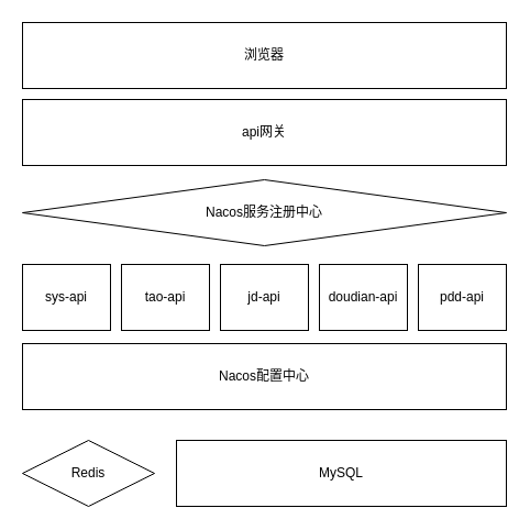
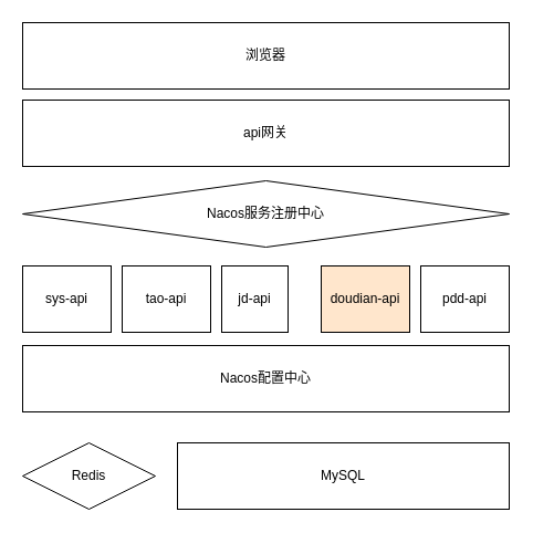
- <mxCell id="6" value="jd-api" style="rounded=0;whiteSpace=wrap;html=1;" vertex="1" parent="1"><mxGeometry x="200" y="240" width="80" height="60" as="geometry" /></mxCell>
+ <mxCell id="6" value="jd-api" style="rounded=0;whiteSpace=wrap;html=1;" vertex="1" parent="1"><mxGeometry x="200" y="240" width="60" height="60" as="geometry" /></mxCell>
- <mxCell id="7" value="doudian-api" style="rounded=0;whiteSpace=wrap;html=1;" vertex="1" parent="1"><mxGeometry x="290" y="240" width="80" height="60" as="geometry" /></mxCell>
+ <mxCell id="7" value="doudian-api" style="rounded=0;whiteSpace=wrap;html=1;fillColor=#ffe6cc;" vertex="1" parent="1"><mxGeometry x="290" y="240" width="80" height="60" as="geometry" /></mxCell>
